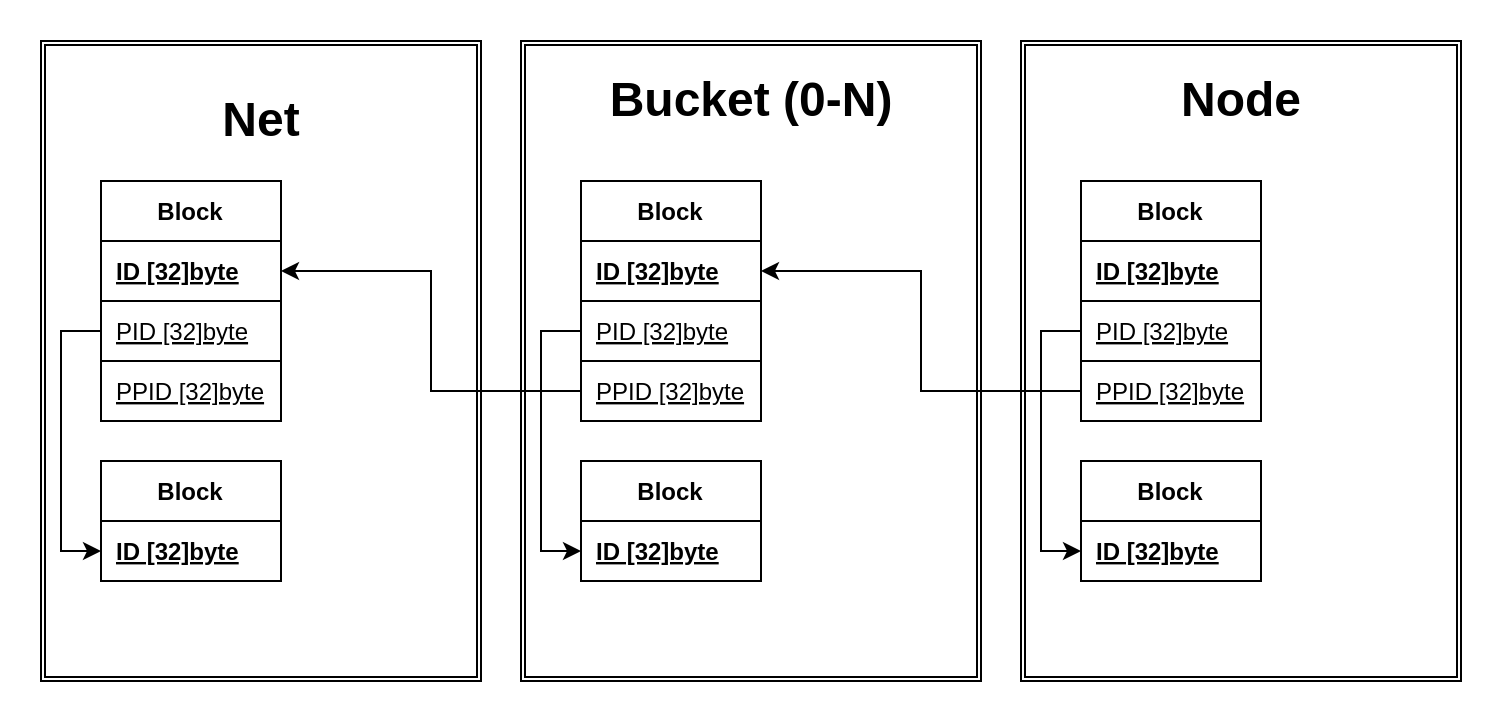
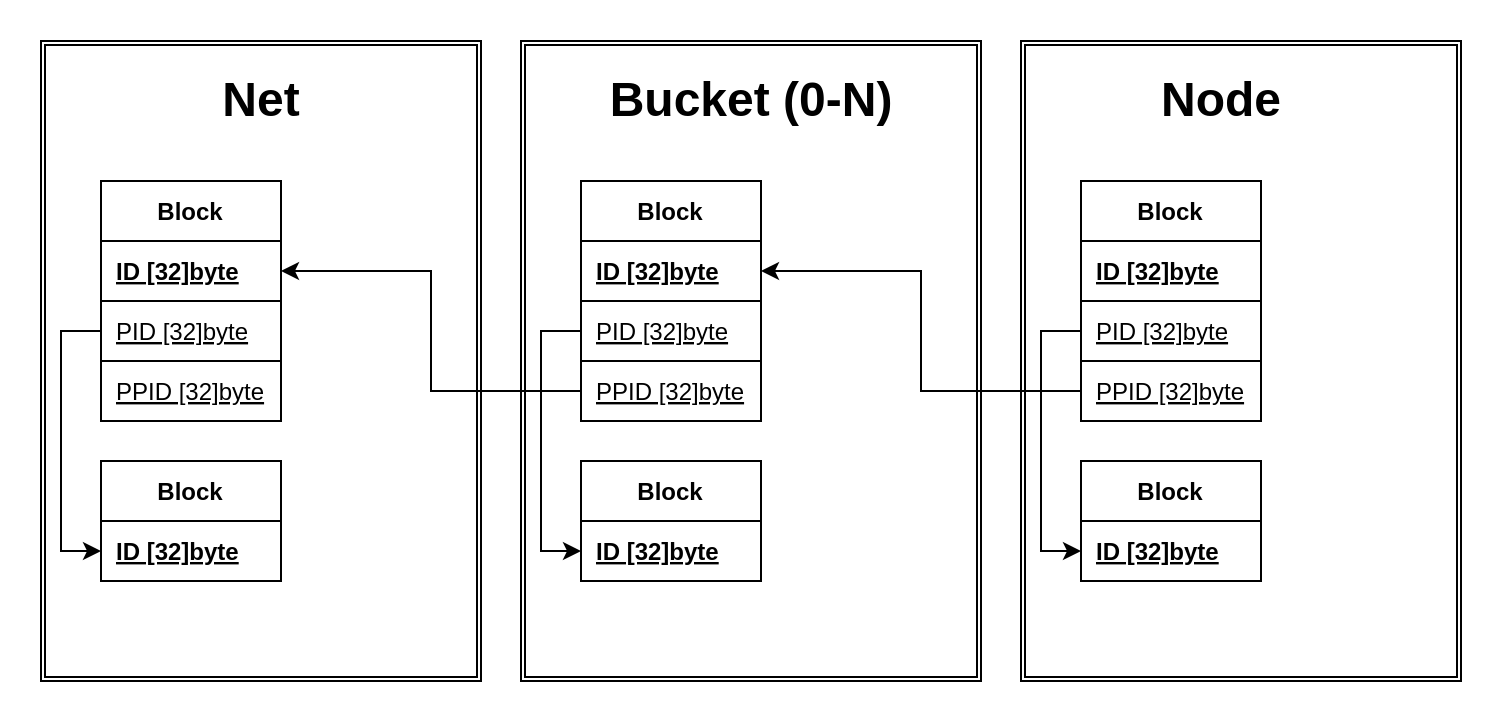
- <mxCell id="7" value="Node" style="text;strokeColor=none;fillColor=none;html=1;fontSize=24;fontStyle=1;verticalAlign=middle;align=center;" vertex="1" parent="1"><mxGeometry x="570" y="30" width="100" height="40" as="geometry" /></mxCell>
+ <mxCell id="7" value="Node" style="text;strokeColor=none;fillColor=none;html=1;fontSize=24;fontStyle=1;verticalAlign=middle;align=center;" vertex="1" parent="1"><mxGeometry x="560" y="30" width="100" height="40" as="geometry" /></mxCell>
- <mxCell id="3" value="Net" style="text;strokeColor=none;fillColor=none;html=1;fontSize=24;fontStyle=1;verticalAlign=middle;align=center;" vertex="1" parent="1"><mxGeometry x="80" y="40" width="100" height="40" as="geometry" /></mxCell>
+ <mxCell id="3" value="Net" style="text;strokeColor=none;fillColor=none;html=1;fontSize=24;fontStyle=1;verticalAlign=middle;align=center;" vertex="1" parent="1"><mxGeometry x="80" y="30" width="100" height="40" as="geometry" /></mxCell>
